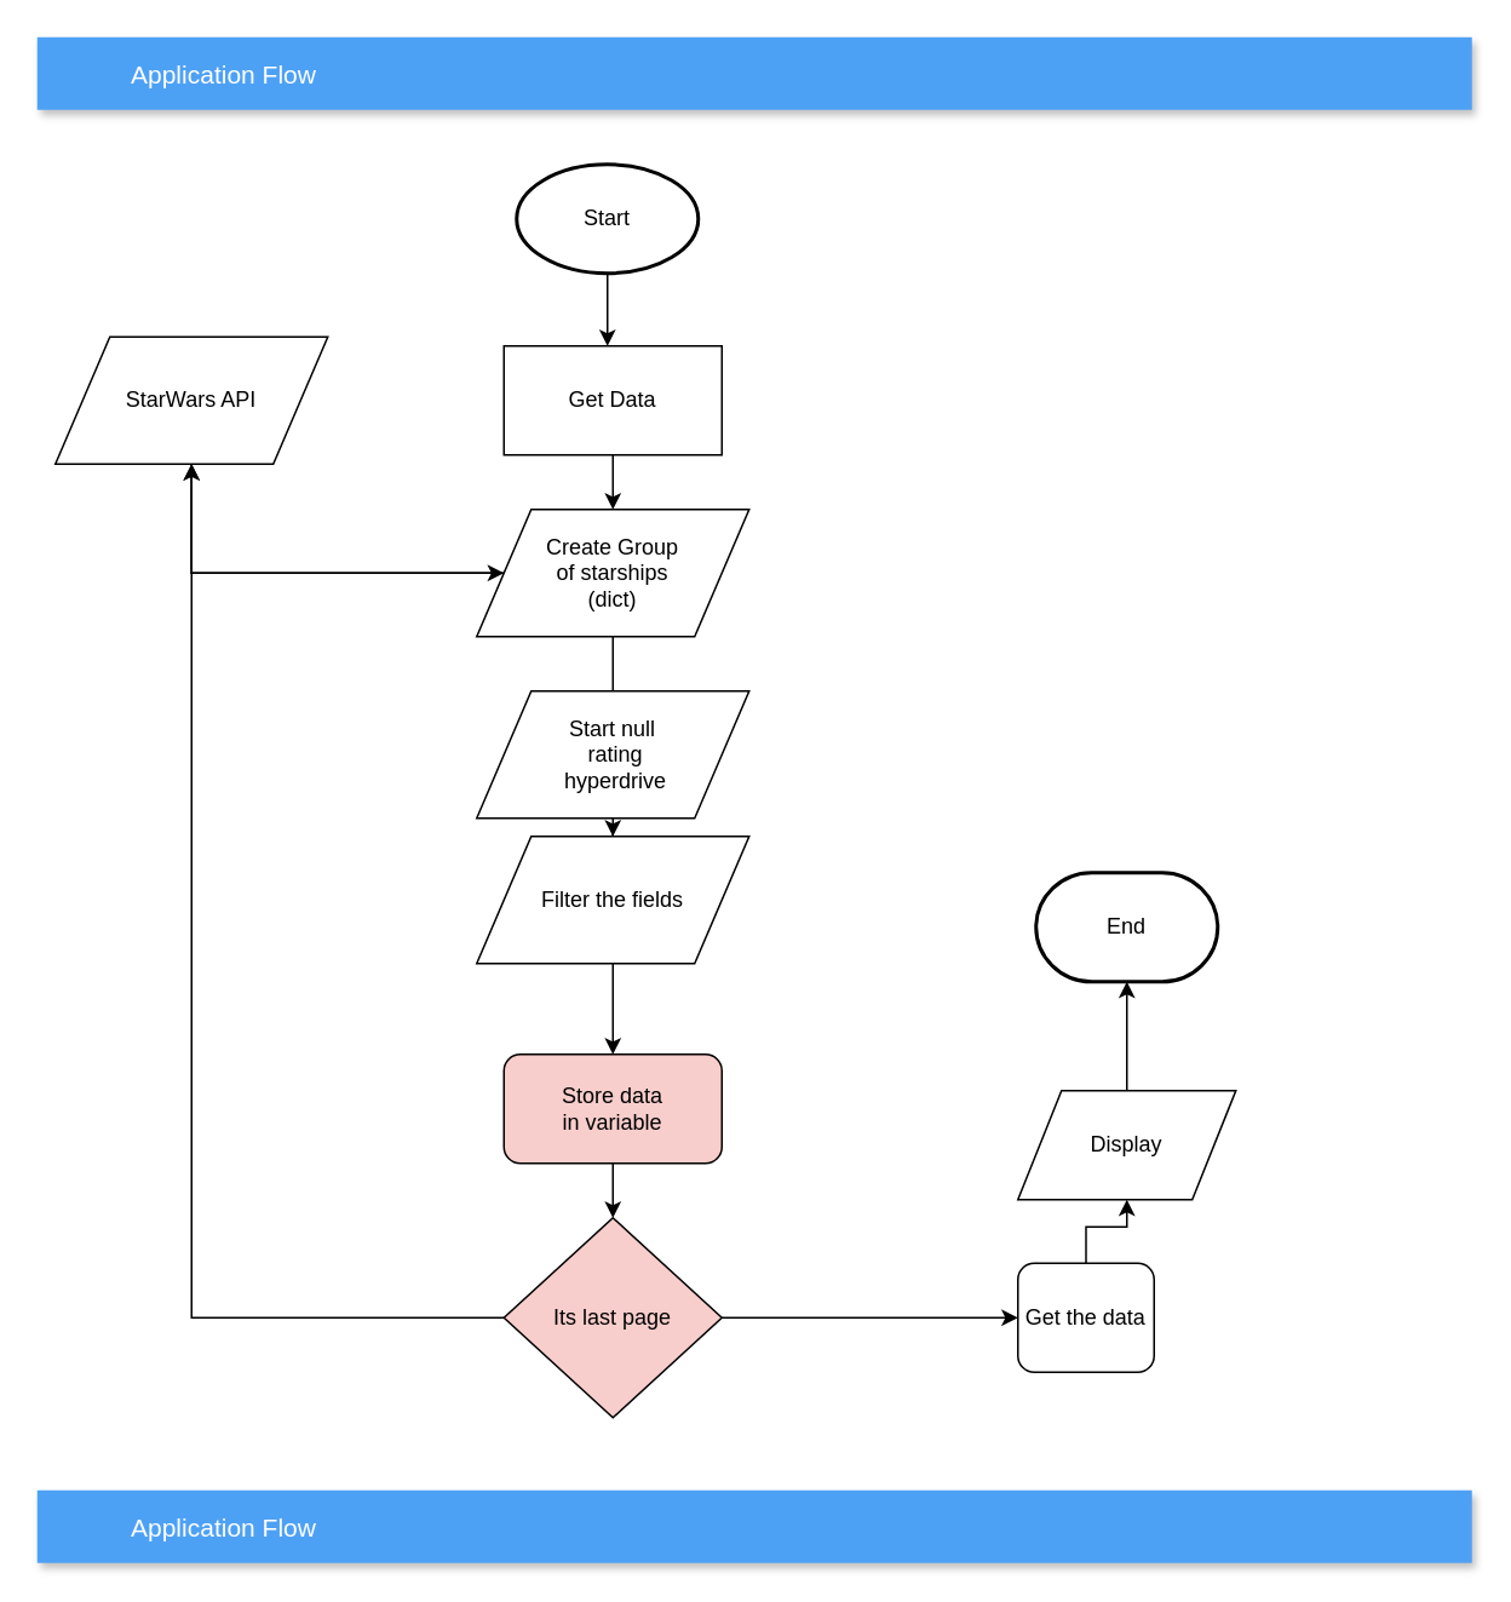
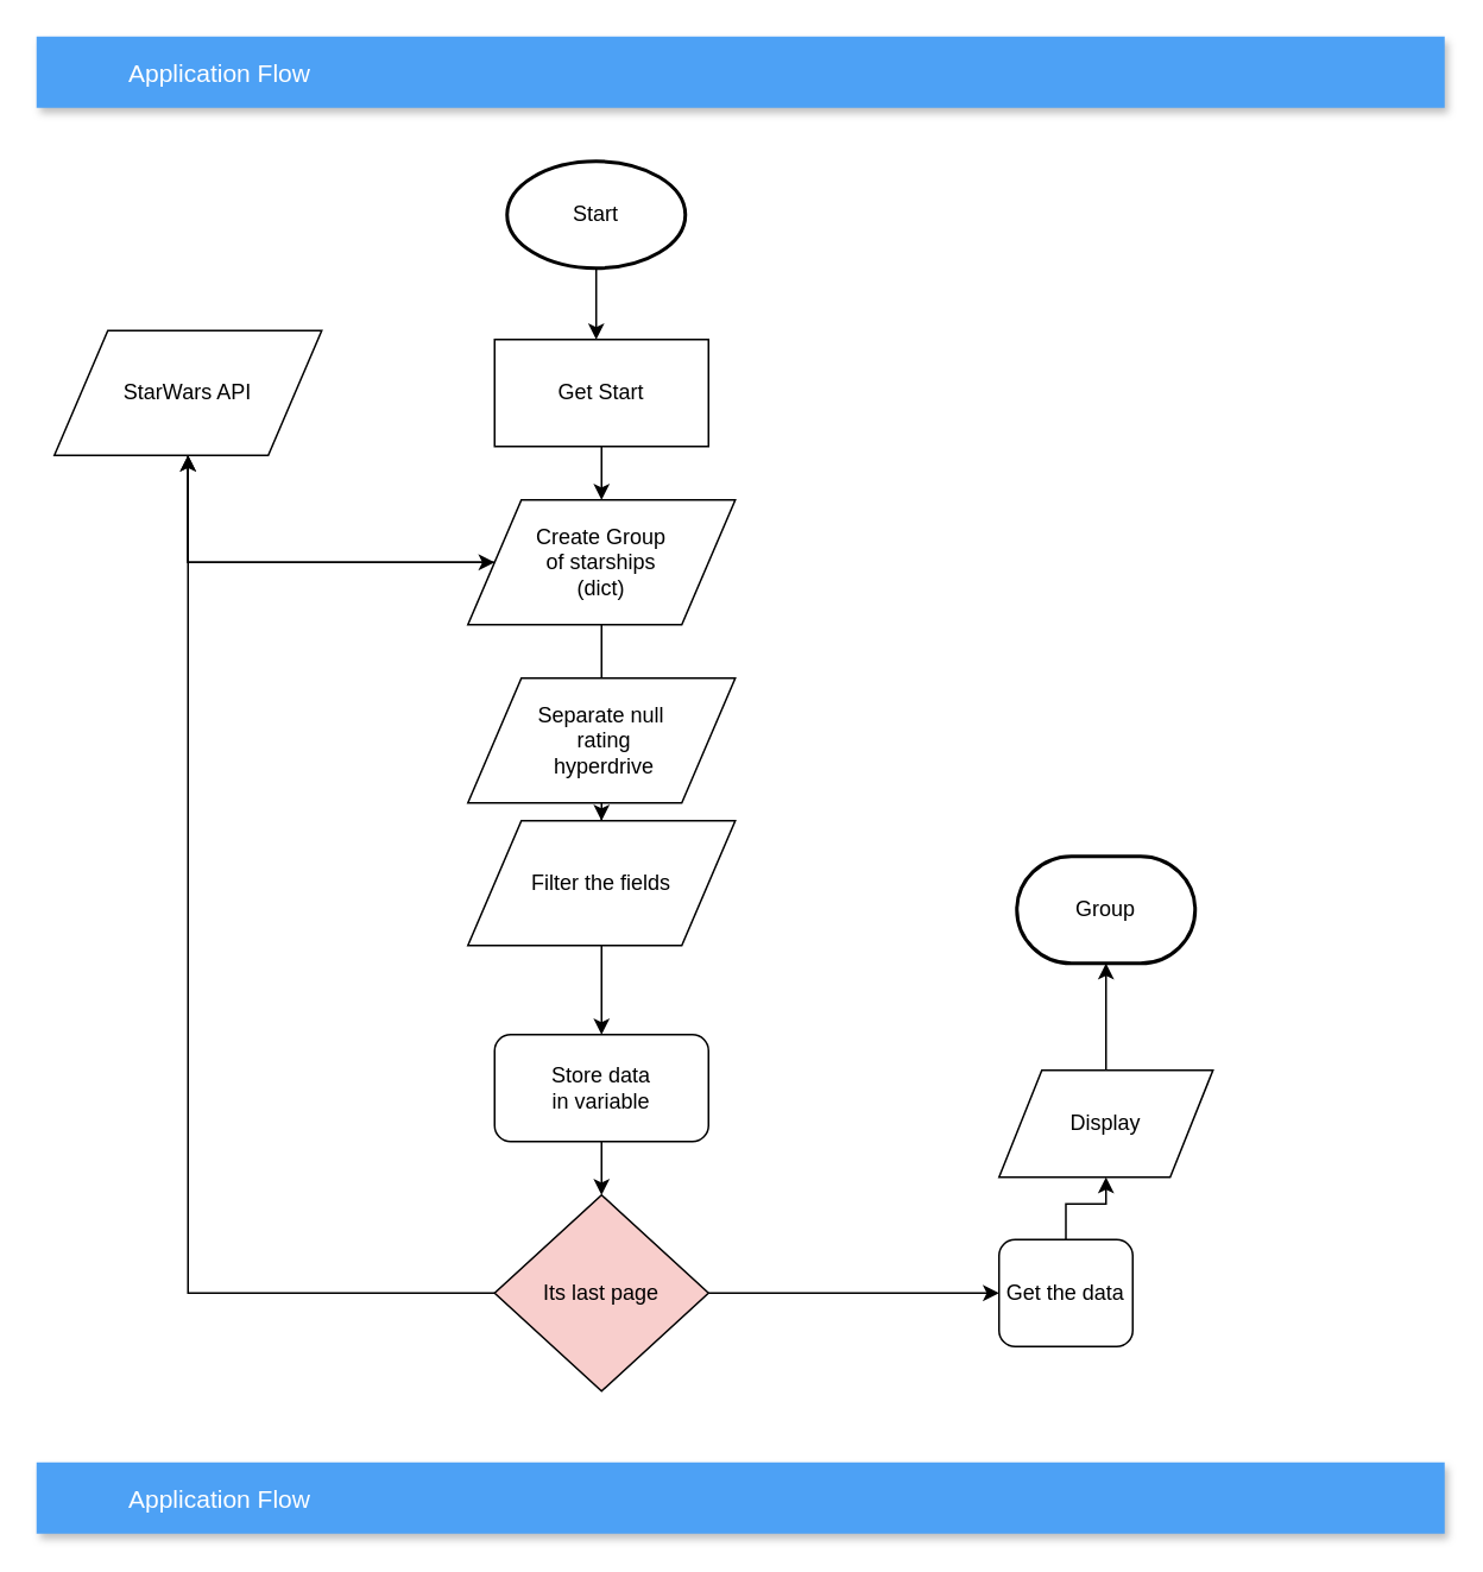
- <mxCell id="15" value="Get Data" style="rounded=0;whiteSpace=wrap;html=1;" vertex="1" parent="1"><mxGeometry x="277" y="190" width="120" height="60" as="geometry" /></mxCell>
+ <mxCell id="15" value="Get Start" style="rounded=0;whiteSpace=wrap;html=1;" vertex="1" parent="1"><mxGeometry x="277" y="190" width="120" height="60" as="geometry" /></mxCell>
- <mxCell id="22" value="Start null&lt;br&gt;&amp;nbsp;rating&lt;br&gt;&amp;nbsp;hyperdrive" style="shape=parallelogram;perimeter=parallelogramPerimeter;whiteSpace=wrap;html=1;" vertex="1" parent="1"><mxGeometry x="262" y="380" width="150" height="70" as="geometry" /></mxCell>
+ <mxCell id="22" value="Separate null&lt;br&gt;&amp;nbsp;rating&lt;br&gt;&amp;nbsp;hyperdrive" style="shape=parallelogram;perimeter=parallelogramPerimeter;whiteSpace=wrap;html=1;" vertex="1" parent="1"><mxGeometry x="262" y="380" width="150" height="70" as="geometry" /></mxCell>
- <mxCell id="10" value="End" style="strokeWidth=2;html=1;shape=mxgraph.flowchart.terminator;whiteSpace=wrap;" vertex="1" parent="1"><mxGeometry x="570" y="480" width="100" height="60" as="geometry" /></mxCell>
+ <mxCell id="10" value="Group" style="strokeWidth=2;html=1;shape=mxgraph.flowchart.terminator;whiteSpace=wrap;" vertex="1" parent="1"><mxGeometry x="570" y="480" width="100" height="60" as="geometry" /></mxCell>
- <mxCell id="26" value="Store data &lt;br&gt;in variable" style="rounded=1;whiteSpace=wrap;html=1;fillColor=#f8cecc;" vertex="1" parent="1"><mxGeometry x="277" y="580" width="120" height="60" as="geometry" /></mxCell>
+ <mxCell id="26" value="Store data &lt;br&gt;in variable" style="rounded=1;whiteSpace=wrap;html=1;" vertex="1" parent="1"><mxGeometry x="277" y="580" width="120" height="60" as="geometry" /></mxCell>
